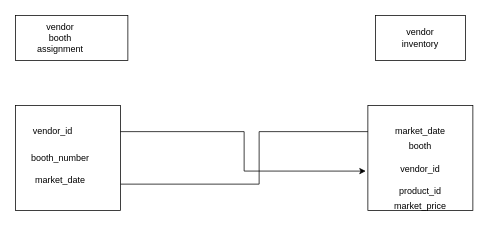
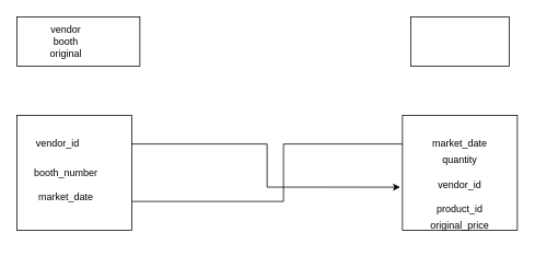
- <mxCell id="5" value="vendor booth assignment" style="text;html=1;align=center;verticalAlign=middle;whiteSpace=wrap;rounded=0;" vertex="1" parent="1"><mxGeometry x="50" y="45" width="60" height="10" as="geometry" /></mxCell>
+ <mxCell id="5" value="vendor booth original" style="text;html=1;align=center;verticalAlign=middle;whiteSpace=wrap;rounded=0;" vertex="1" parent="1"><mxGeometry x="50" y="45" width="60" height="10" as="geometry" /></mxCell>
- <mxCell id="6" value="vendor inventory" style="text;html=1;align=center;verticalAlign=middle;whiteSpace=wrap;rounded=0;" vertex="1" parent="1"><mxGeometry x="540" y="40" width="40" height="20" as="geometry" /></mxCell>
- <mxCell id="14" value="booth" style="text;html=1;align=center;verticalAlign=middle;whiteSpace=wrap;rounded=0;" vertex="1" parent="1"><mxGeometry x="530" y="180" width="60" height="30" as="geometry" /></mxCell>
+ <mxCell id="14" value="quantity" style="text;html=1;align=center;verticalAlign=middle;whiteSpace=wrap;rounded=0;" vertex="1" parent="1"><mxGeometry x="530" y="180" width="60" height="30" as="geometry" /></mxCell>
- <mxCell id="17" value="market_price" style="text;html=1;align=center;verticalAlign=middle;whiteSpace=wrap;rounded=0;" vertex="1" parent="1"><mxGeometry x="530" y="260" width="60" height="30" as="geometry" /></mxCell>
+ <mxCell id="17" value="original_price" style="text;html=1;align=center;verticalAlign=middle;whiteSpace=wrap;rounded=0;" vertex="1" parent="1"><mxGeometry x="530" y="260" width="60" height="30" as="geometry" /></mxCell>
